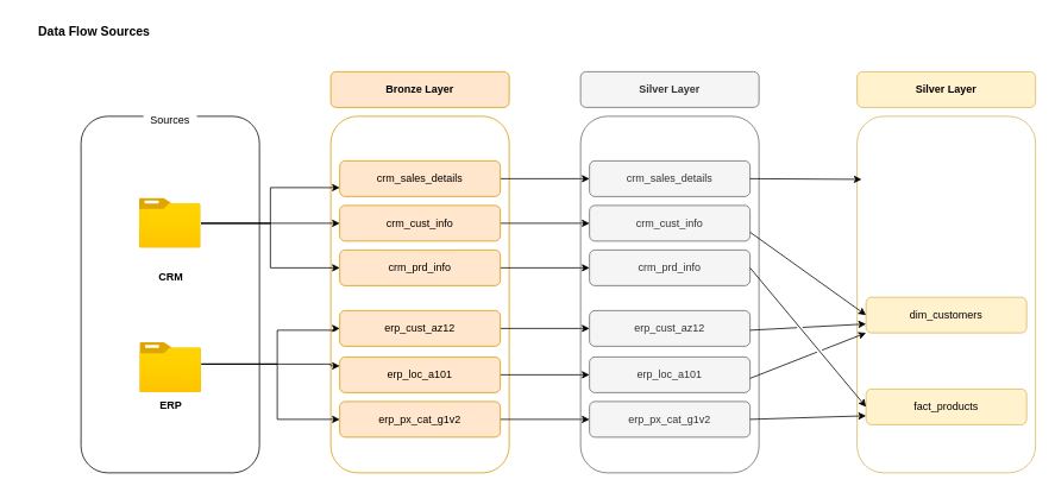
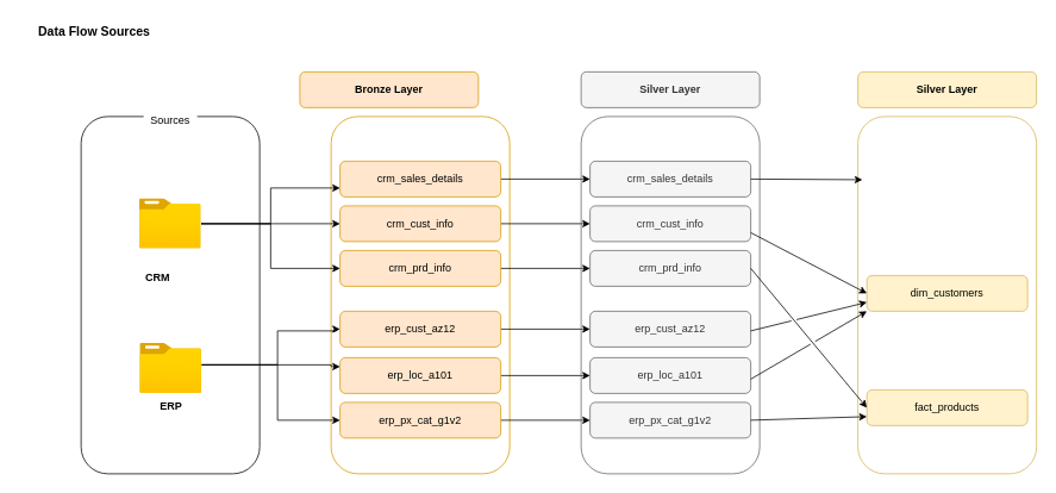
- <mxCell id="5" value="&lt;b&gt;Bronze Layer&lt;/b&gt;" style="text;html=1;align=center;verticalAlign=middle;whiteSpace=wrap;rounded=1;fillColor=#ffe6cc;strokeColor=#d79b00;" parent="1" vertex="1"><mxGeometry x="370" y="80" width="200" height="40" as="geometry" /></mxCell>
+ <mxCell id="5" value="&lt;b&gt;Bronze Layer&lt;/b&gt;" style="text;html=1;align=center;verticalAlign=middle;whiteSpace=wrap;rounded=1;fillColor=#ffe6cc;strokeColor=#d79b00;" parent="1" vertex="1"><mxGeometry x="335" y="80" width="200" height="40" as="geometry" /></mxCell>
- <mxCell id="13" value="&lt;b&gt;CRM&lt;/b&gt;" style="text;html=1;align=center;verticalAlign=middle;whiteSpace=wrap;rounded=0;" parent="1" vertex="1"><mxGeometry x="160.5" y="296" width="60" height="30" as="geometry" /></mxCell>
+ <mxCell id="13" value="&lt;b&gt;CRM&lt;/b&gt;" style="text;html=1;align=center;verticalAlign=middle;whiteSpace=wrap;rounded=0;" parent="1" vertex="1"><mxGeometry x="145.5" y="296" width="60" height="30" as="geometry" /></mxCell>
- <mxCell id="39" value="dim_customers" style="text;html=1;align=center;verticalAlign=middle;whiteSpace=wrap;rounded=1;fillColor=#fff2cc;strokeColor=#d6b656;" vertex="1" parent="1"><mxGeometry x="970" y="333" width="180" height="40" as="geometry" /></mxCell>
+ <mxCell id="39" value="dim_customers" style="text;html=1;align=center;verticalAlign=middle;whiteSpace=wrap;rounded=1;fillColor=#fff2cc;strokeColor=#d6b656;" vertex="1" parent="1"><mxGeometry x="970" y="308" width="180" height="40" as="geometry" /></mxCell>
